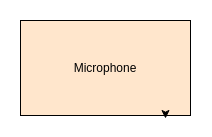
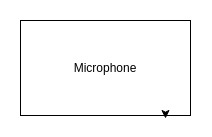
- <mxCell id="2" value="Microphone" style="rounded=0;whiteSpace=wrap;html=1;fillColor=#ffe6cc;" vertex="1" parent="1"><mxGeometry x="20" y="20" width="170" height="95" as="geometry" /></mxCell>
+ <mxCell id="2" value="Microphone" style="rounded=0;whiteSpace=wrap;html=1;" vertex="1" parent="1"><mxGeometry x="20" y="20" width="170" height="95" as="geometry" /></mxCell>
